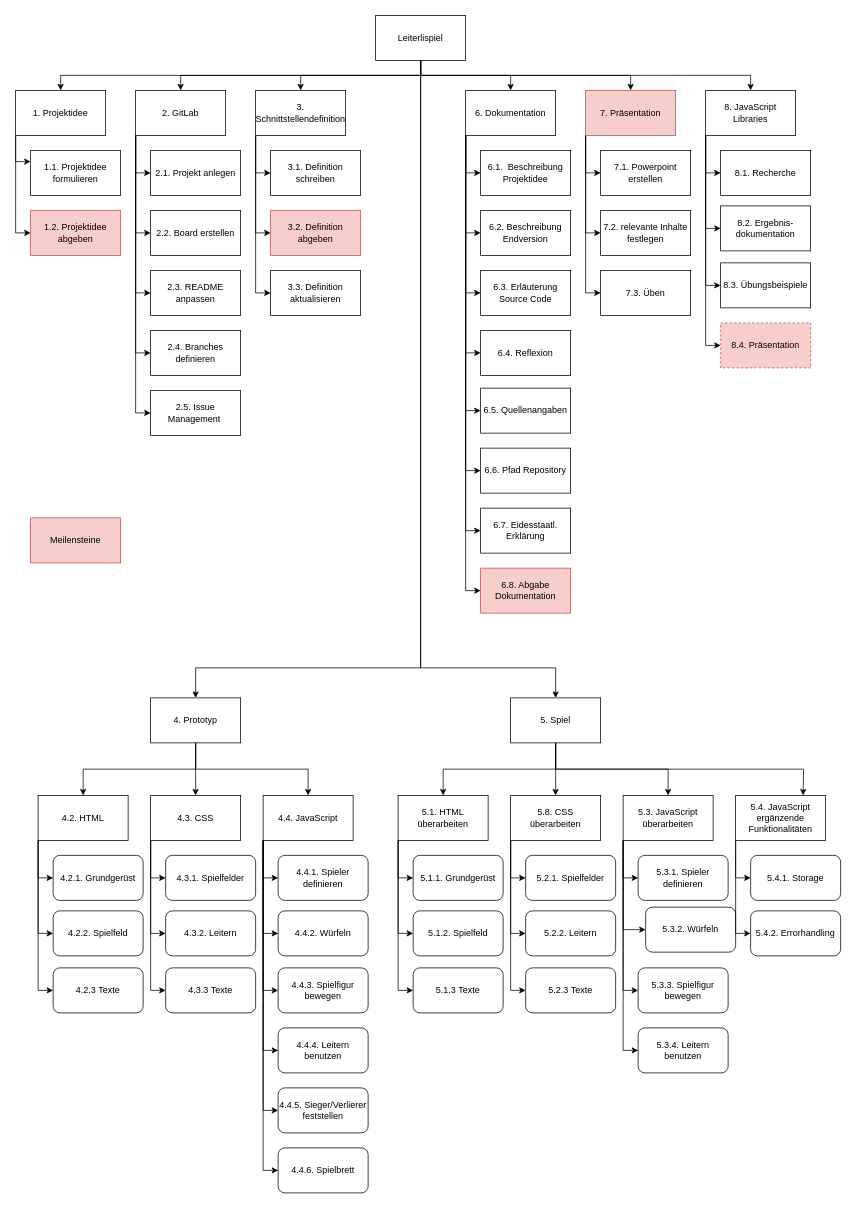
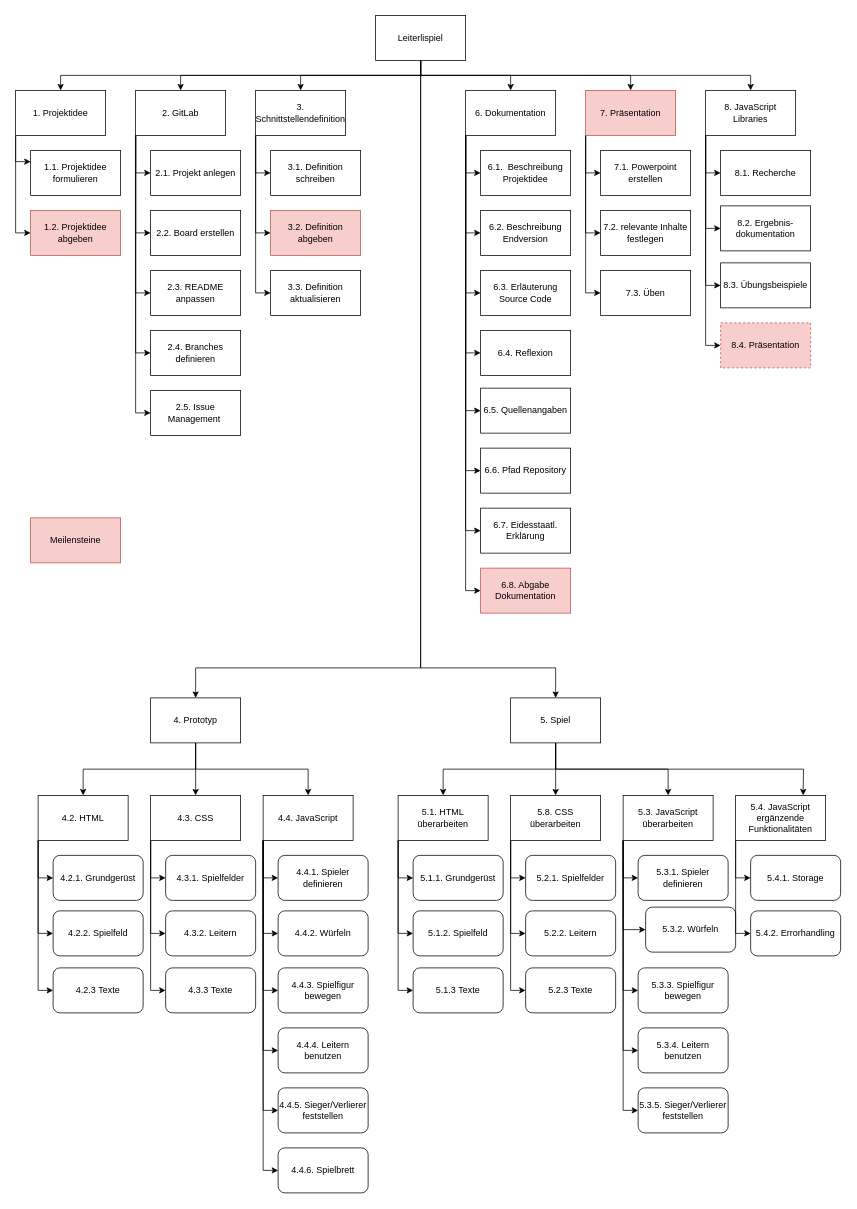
+ <mxCell id="96" style="edgeStyle=orthogonalEdgeStyle;rounded=0;orthogonalLoop=1;jettySize=auto;html=1;exitX=0;exitY=1;exitDx=0;exitDy=0;entryX=0;entryY=0.5;entryDx=0;entryDy=0;" parent="1" source="97" target="116" edge="1"><mxGeometry relative="1" as="geometry" /></mxCell>
+ <mxCell id="116" value="5.3.5. Sieger/Verlierer feststellen" style="rounded=1;whiteSpace=wrap;html=1;" parent="1" vertex="1"><mxGeometry x="850" y="1450" width="120" height="60" as="geometry" /></mxCell>
